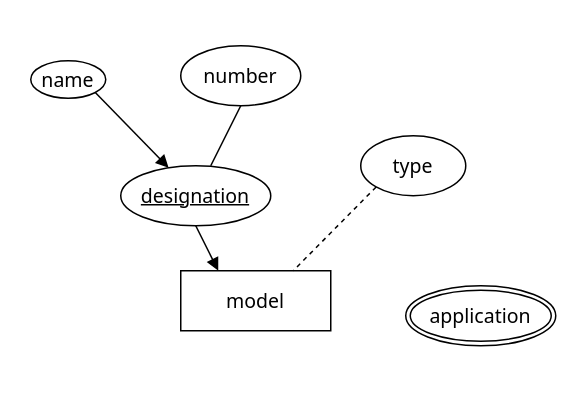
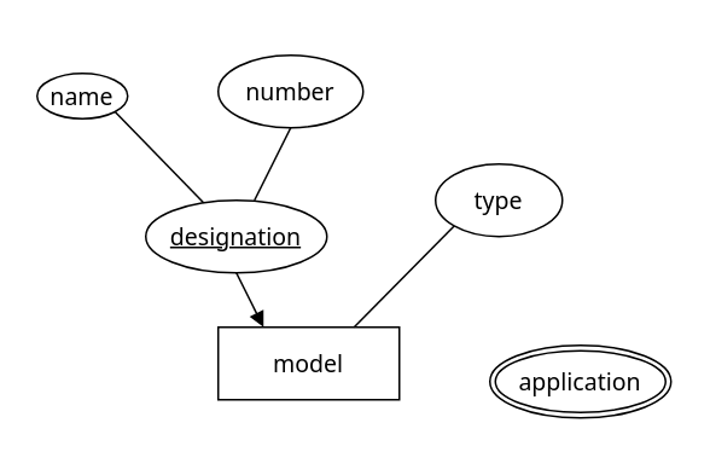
- <mxCell id="7" value="" style="endArrow=block;html=1;rounded=0;exitX=1;exitY=1;exitDx=0;exitDy=0;fontSize=13;fontFamily=Noto Sans;fontSource=https%3A%2F%2Ffonts.googleapis.com%2Fcss%3Ffamily%3DNoto%2BSans;" parent="1" source="5" target="4" edge="1"><mxGeometry relative="1" as="geometry"><mxPoint x="58.06" y="120" as="sourcePoint" /><mxPoint x="61.949" y="190" as="targetPoint" /></mxGeometry></mxCell>
+ <mxCell id="7" value="" style="endArrow=none;html=1;rounded=0;exitX=1;exitY=1;exitDx=0;exitDy=0;fontSize=13;fontFamily=Noto Sans;fontSource=https%3A%2F%2Ffonts.googleapis.com%2Fcss%3Ffamily%3DNoto%2BSans;" parent="1" source="5" target="4" edge="1"><mxGeometry relative="1" as="geometry"><mxPoint x="58.06" y="120" as="sourcePoint" /><mxPoint x="61.949" y="190" as="targetPoint" /></mxGeometry></mxCell>
- <mxCell id="11" value="" style="endArrow=none;html=1;rounded=0;exitX=0;exitY=1;exitDx=0;exitDy=0;entryX=0.75;entryY=0;entryDx=0;entryDy=0;fontSize=13;fontFamily=Noto Sans;fontSource=https%3A%2F%2Ffonts.googleapis.com%2Fcss%3Ffamily%3DNoto%2BSans;dashed=1;" parent="1" source="9" target="3" edge="1"><mxGeometry relative="1" as="geometry"><mxPoint x="180" y="90" as="sourcePoint" /><mxPoint x="160" y="130" as="targetPoint" /></mxGeometry></mxCell>
+ <mxCell id="11" value="" style="endArrow=none;html=1;rounded=0;exitX=0;exitY=1;exitDx=0;exitDy=0;entryX=0.75;entryY=0;entryDx=0;entryDy=0;fontSize=13;fontFamily=Noto Sans;fontSource=https%3A%2F%2Ffonts.googleapis.com%2Fcss%3Ffamily%3DNoto%2BSans;" parent="1" source="9" target="3" edge="1"><mxGeometry relative="1" as="geometry"><mxPoint x="180" y="90" as="sourcePoint" /><mxPoint x="160" y="130" as="targetPoint" /></mxGeometry></mxCell>
